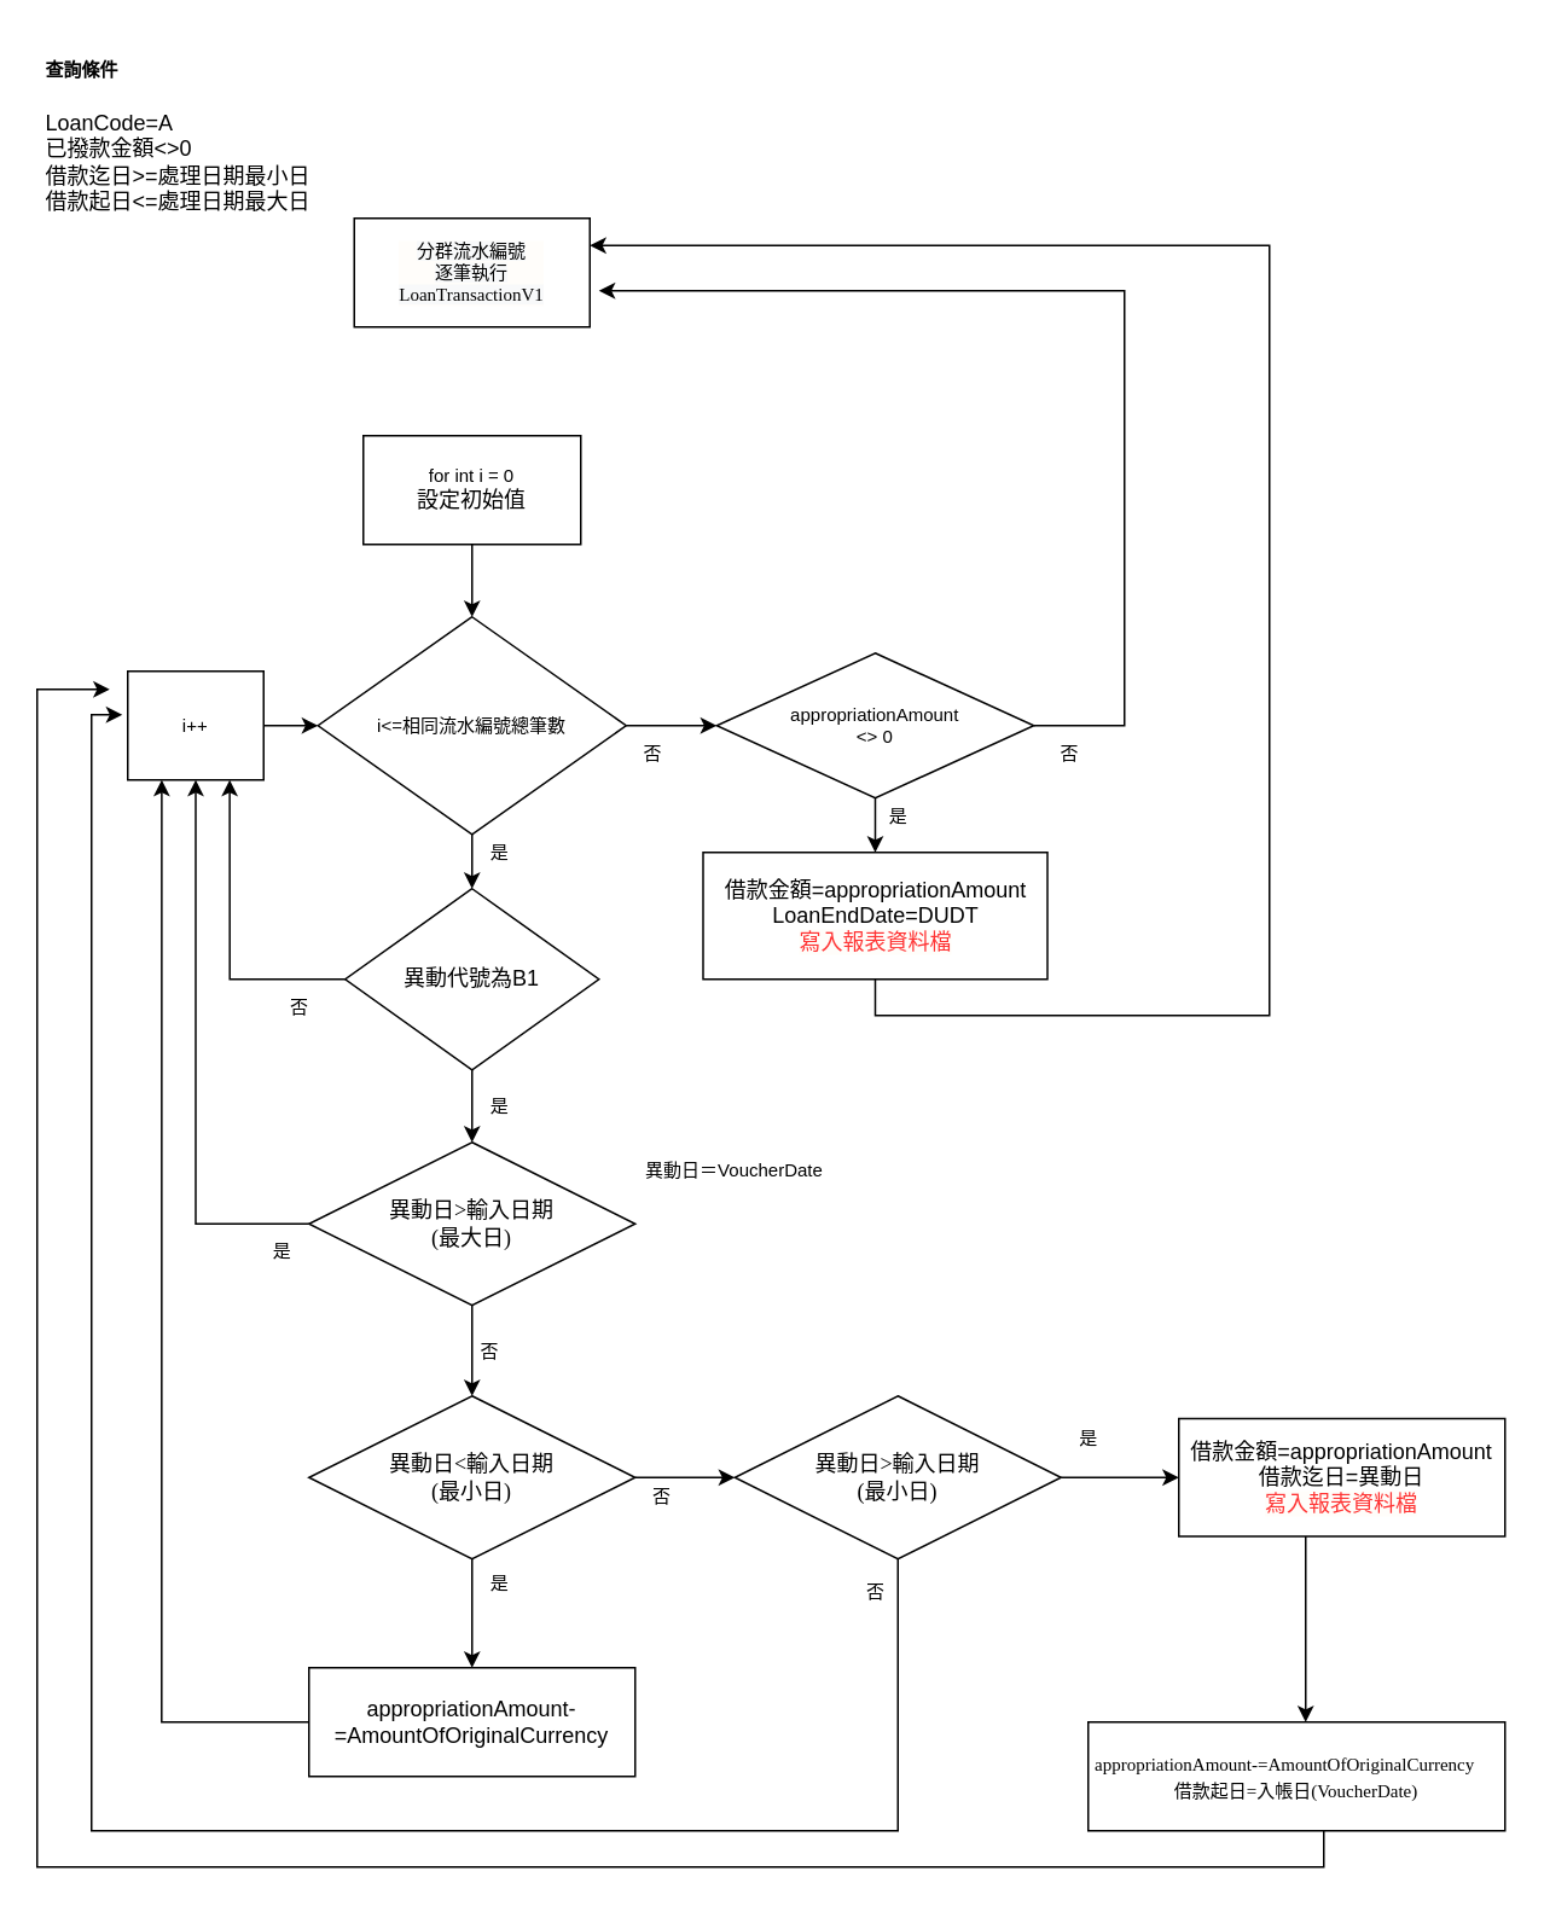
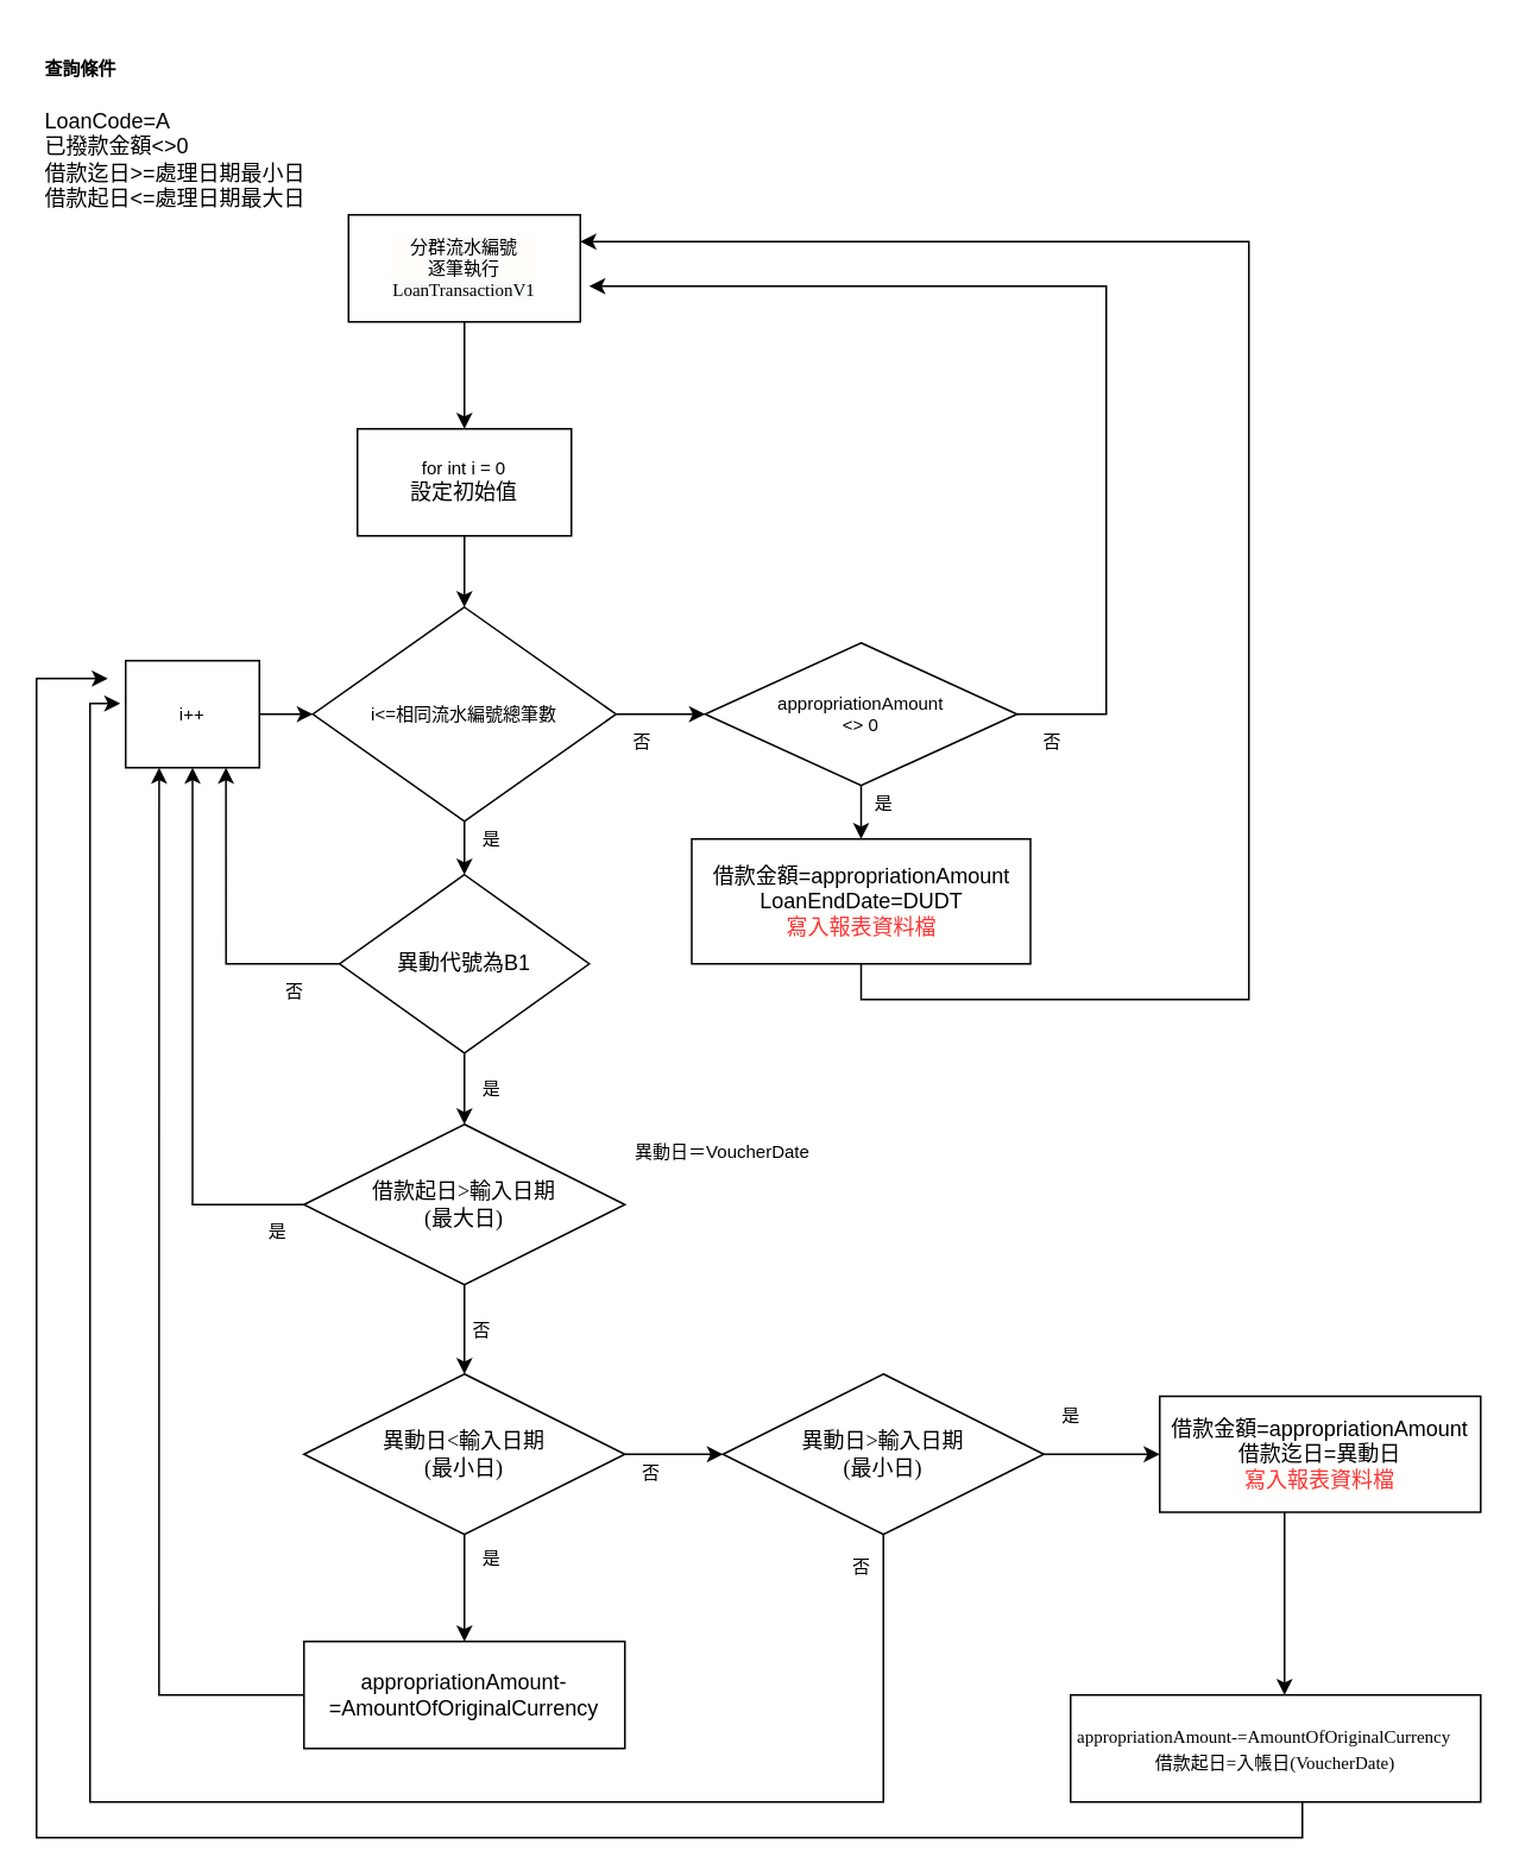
+ <mxCell id="20" value="" style="edgeStyle=orthogonalEdgeStyle;rounded=0;orthogonalLoop=1;jettySize=auto;html=1;labelBackgroundColor=default;fontSize=10;fontColor=default;strokeColor=default;" edge="1" parent="1" source="21" target="23"><mxGeometry relative="1" as="geometry" /></mxCell>
- <mxCell id="7" value="&lt;span style=&quot;font-family: &amp;#34;fira code&amp;#34;&quot;&gt;異動日&amp;gt;&lt;/span&gt;&lt;span style=&quot;font-family: &amp;#34;microsoft jhenghei&amp;#34;&quot;&gt;輸入日期&lt;/span&gt;&lt;span style=&quot;font-family: &amp;#34;fira code&amp;#34;&quot;&gt; &lt;br&gt;(&lt;/span&gt;&lt;span style=&quot;font-family: &amp;#34;microsoft jhenghei&amp;#34;&quot;&gt;最大日&lt;/span&gt;&lt;span style=&quot;font-family: &amp;#34;fira code&amp;#34;&quot;&gt;)&lt;/span&gt;" style="rhombus;whiteSpace=wrap;html=1;fontColor=default;strokeColor=default;fillColor=default;" vertex="1" parent="1"><mxGeometry x="170" y="630" width="180" height="90" as="geometry" /></mxCell>
+ <mxCell id="7" value="&lt;span style=&quot;font-family: &amp;#34;fira code&amp;#34;&quot;&gt;借款起日&amp;gt;&lt;/span&gt;&lt;span style=&quot;font-family: &amp;#34;microsoft jhenghei&amp;#34;&quot;&gt;輸入日期&lt;/span&gt;&lt;span style=&quot;font-family: &amp;#34;fira code&amp;#34;&quot;&gt; &lt;br&gt;(&lt;/span&gt;&lt;span style=&quot;font-family: &amp;#34;microsoft jhenghei&amp;#34;&quot;&gt;最大日&lt;/span&gt;&lt;span style=&quot;font-family: &amp;#34;fira code&amp;#34;&quot;&gt;)&lt;/span&gt;" style="rhombus;whiteSpace=wrap;html=1;fontColor=default;strokeColor=default;fillColor=default;" vertex="1" parent="1"><mxGeometry x="170" y="630" width="180" height="90" as="geometry" /></mxCell>
